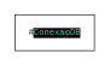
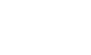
- <mxCell id="2" value="#&lt;span style=&quot;color: rgb(78, 201, 176); background-color: rgb(0, 0, 0); font-family: Consolas, &amp;quot;Courier New&amp;quot;, monospace;&quot;&gt;ConexaoDB&lt;br&gt;&lt;/span&gt;" style="html=1;" vertex="1" parent="1"><mxGeometry x="20" y="20" width="110" height="50" as="geometry" /></mxCell>
